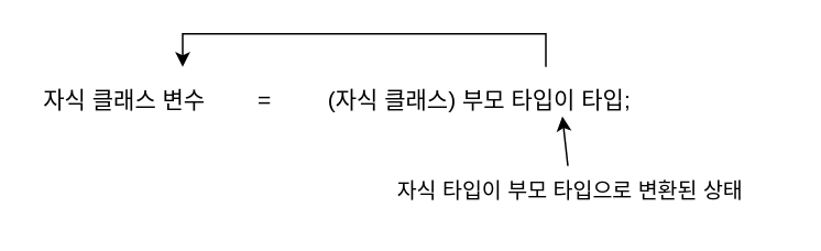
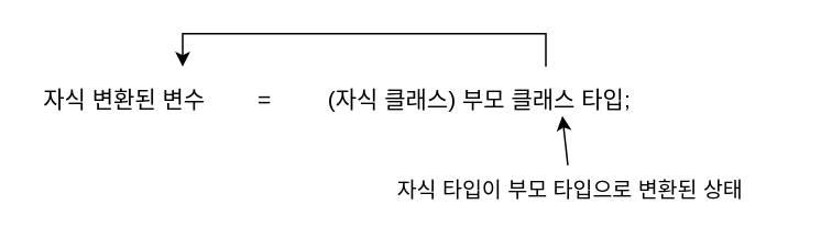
- <mxCell id="2" value="자식 클래스 변수" style="text;html=1;strokeColor=none;fillColor=none;align=center;verticalAlign=middle;whiteSpace=wrap;rounded=0;fontSize=14;" vertex="1" parent="1"><mxGeometry x="20" y="40" width="110" height="40" as="geometry" /></mxCell>
+ <mxCell id="2" value="자식 변환된 변수" style="text;html=1;strokeColor=none;fillColor=none;align=center;verticalAlign=middle;whiteSpace=wrap;rounded=0;fontSize=14;" vertex="1" parent="1"><mxGeometry x="20" y="40" width="110" height="40" as="geometry" /></mxCell>
- <mxCell id="4" value="(자식 클래스) 부모 타입이 타입;" style="text;html=1;strokeColor=none;fillColor=none;align=center;verticalAlign=middle;whiteSpace=wrap;rounded=0;fontSize=14;" vertex="1" parent="1"><mxGeometry x="190" y="40" width="200" height="40" as="geometry" /></mxCell>
+ <mxCell id="4" value="(자식 클래스) 부모 클래스 타입;" style="text;html=1;strokeColor=none;fillColor=none;align=center;verticalAlign=middle;whiteSpace=wrap;rounded=0;fontSize=14;" vertex="1" parent="1"><mxGeometry x="190" y="40" width="200" height="40" as="geometry" /></mxCell>
